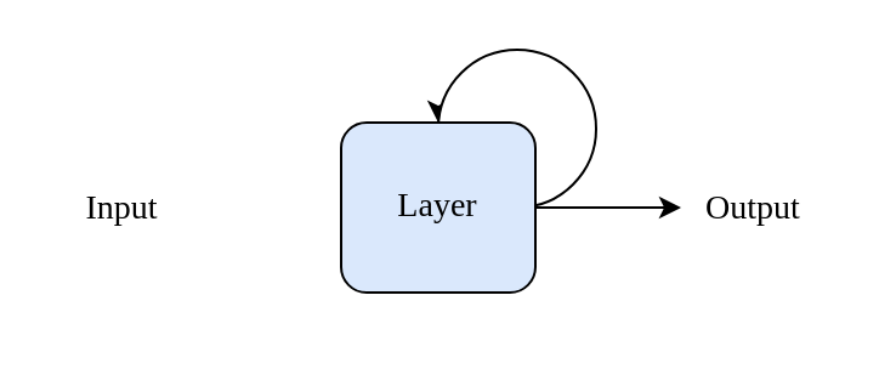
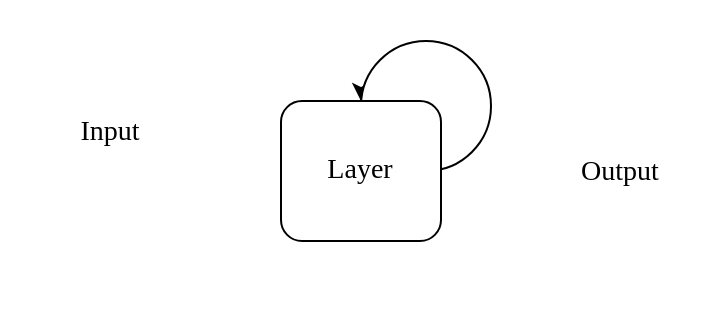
- <mxCell id="6" value="&lt;font face=&quot;Times New Roman&quot;&gt;Input&lt;/font&gt;" style="text;html=1;strokeColor=none;fillColor=none;align=center;verticalAlign=middle;whiteSpace=wrap;rounded=0;fontSize=14;" vertex="1" parent="1"><mxGeometry x="20" y="70" width="60" height="30" as="geometry" /></mxCell>
+ <mxCell id="6" value="&lt;font face=&quot;Times New Roman&quot;&gt;Input&lt;/font&gt;" style="text;html=1;strokeColor=none;fillColor=none;align=center;verticalAlign=middle;whiteSpace=wrap;rounded=0;fontSize=14;" vertex="1" parent="1"><mxGeometry x="25" y="50" width="60" height="30" as="geometry" /></mxCell>
- <mxCell id="4" value="Layer" style="rounded=1;whiteSpace=wrap;html=1;fontFamily=Times New Roman;fontSize=14;fillColor=#dae8fc;" vertex="1" parent="1"><mxGeometry x="140" y="50" width="80" height="70" as="geometry" /></mxCell>
+ <mxCell id="4" value="Layer" style="rounded=1;whiteSpace=wrap;html=1;fontFamily=Times New Roman;fontSize=14;" vertex="1" parent="1"><mxGeometry x="140" y="50" width="80" height="70" as="geometry" /></mxCell>
- <mxCell id="5" value="" style="endArrow=classic;html=1;rounded=0;fontSize=14;entryX=0;entryY=0.5;entryDx=0;entryDy=0;exitX=1;exitY=0.5;exitDx=0;exitDy=0;" edge="1" parent="1" source="4" target="7"><mxGeometry width="50" height="50" relative="1" as="geometry"><mxPoint x="179.5" y="70" as="sourcePoint" /><mxPoint x="179.5" y="10" as="targetPoint" /></mxGeometry></mxCell>
